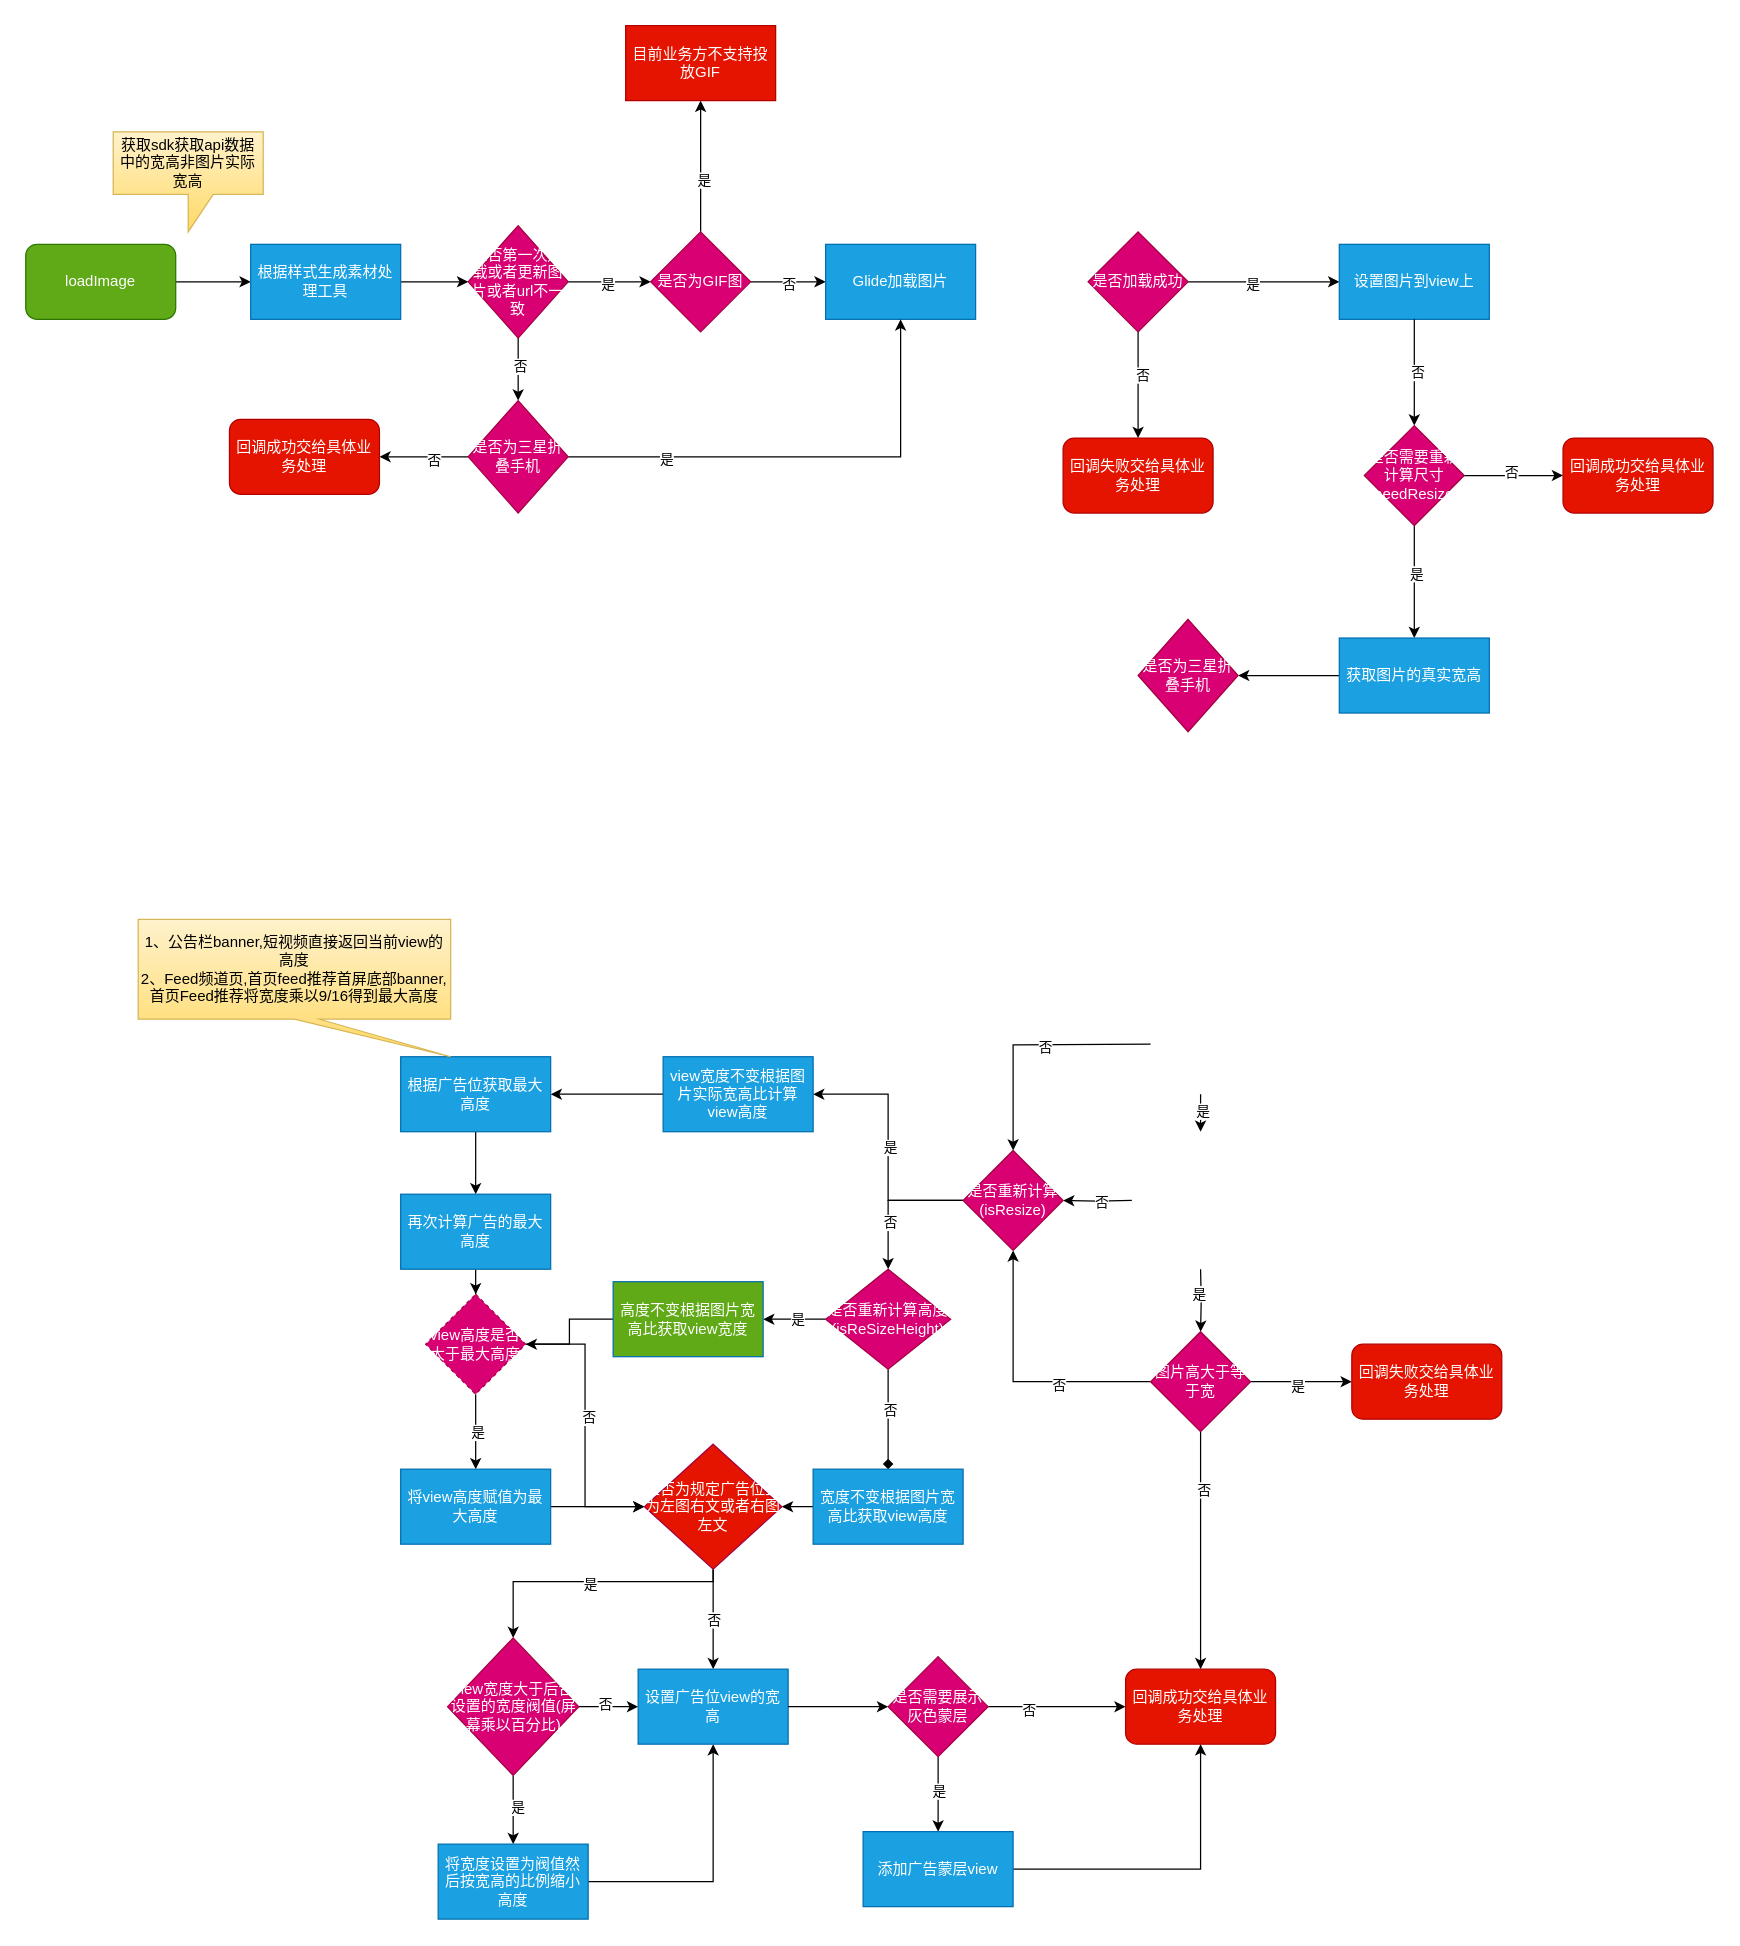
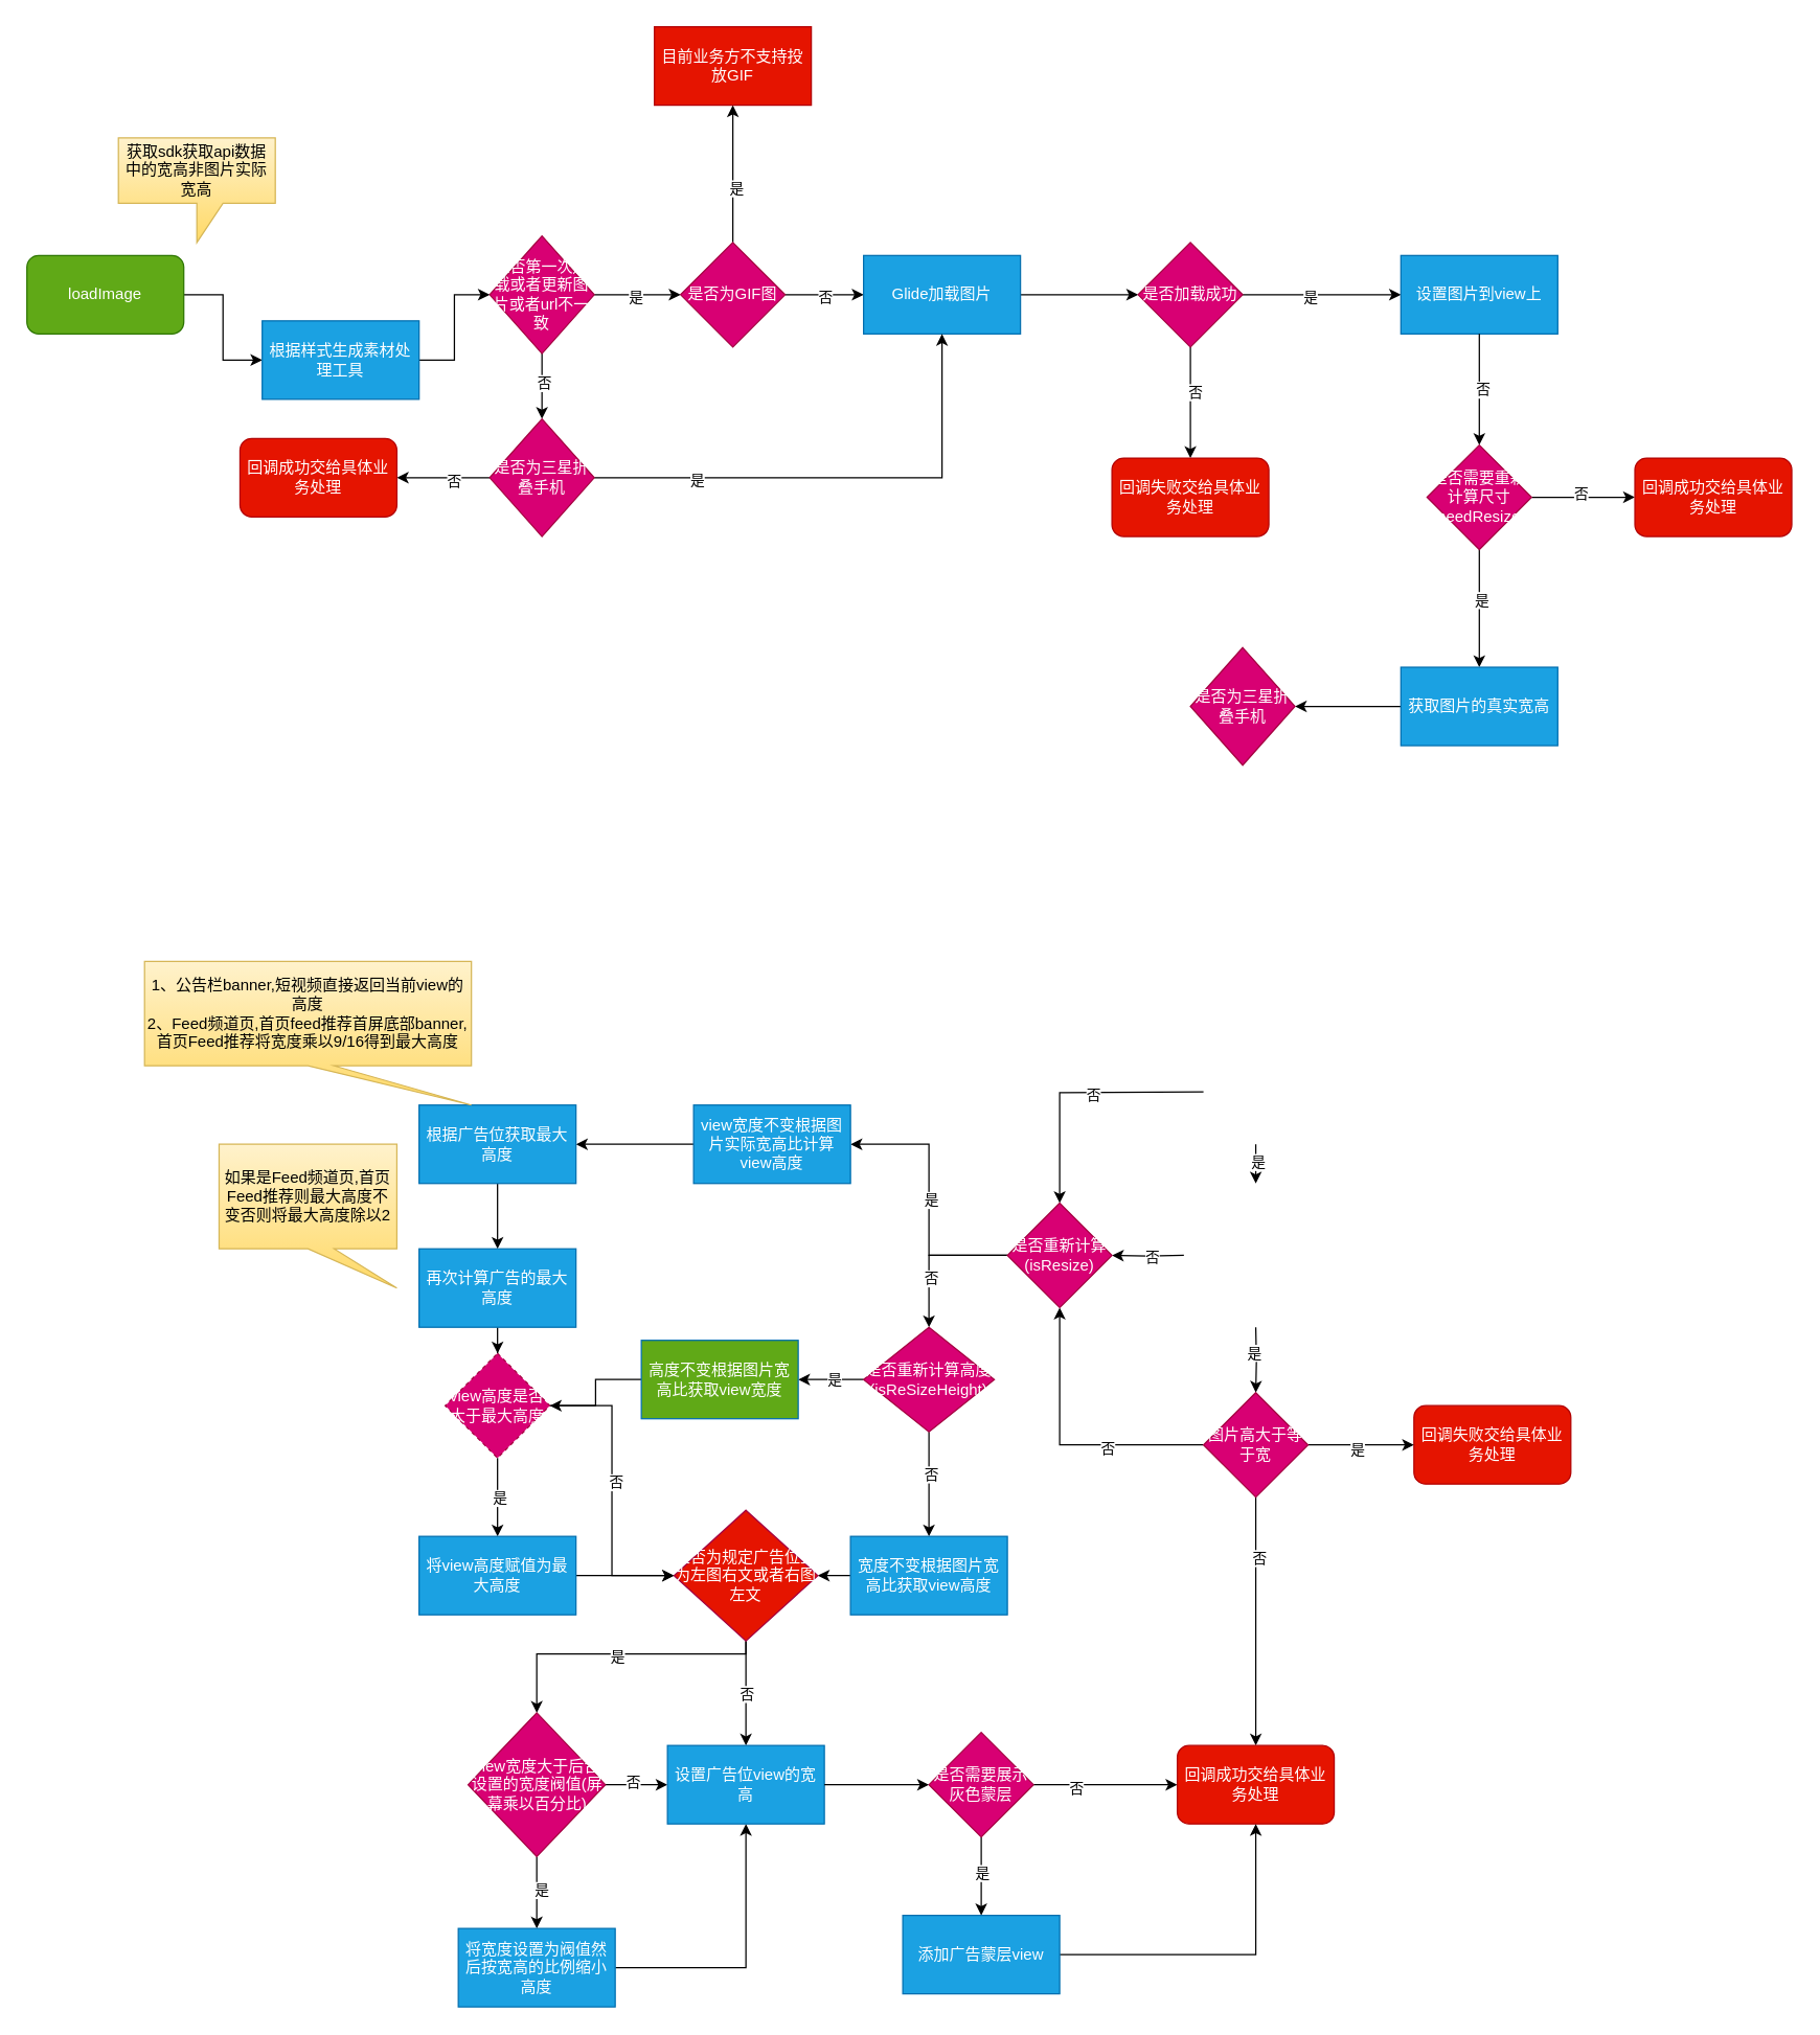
- <mxCell id="109" value="根据样式生成素材处理工具" style="whiteSpace=wrap;html=1;fillColor=#1ba1e2;fontColor=#ffffff;strokeColor=#006EAF;" vertex="1" parent="1"><mxGeometry x="200" y="195" width="120" height="60" as="geometry" /></mxCell>
+ <mxCell id="109" value="根据样式生成素材处理工具" style="whiteSpace=wrap;html=1;fillColor=#1ba1e2;fontColor=#ffffff;strokeColor=#006EAF;" vertex="1" parent="1"><mxGeometry x="200" y="245" width="120" height="60" as="geometry" /></mxCell>
+ <mxCell id="16" value="" style="edgeStyle=orthogonalEdgeStyle;rounded=0;orthogonalLoop=1;jettySize=auto;html=1;" edge="1" parent="1" source="17" target="22"><mxGeometry relative="1" as="geometry" /></mxCell>
+ <mxCell id="62" value="如果是Feed频道页,首页Feed推荐则最大高度不变否则将最大高度除以2" style="shape=callout;whiteSpace=wrap;html=1;perimeter=calloutPerimeter;position2=1;fillColor=#fff2cc;gradientColor=#ffd966;strokeColor=#d6b656;" vertex="1" parent="1"><mxGeometry x="167" y="875" width="136" height="110" as="geometry" /></mxCell>
- <mxCell id="72" value="" style="edgeStyle=orthogonalEdgeStyle;rounded=0;orthogonalLoop=1;jettySize=auto;html=1;endArrow=diamond;" edge="1" parent="1" source="74" target="78"><mxGeometry relative="1" as="geometry" /></mxCell>
+ <mxCell id="72" value="" style="edgeStyle=orthogonalEdgeStyle;rounded=0;orthogonalLoop=1;jettySize=auto;html=1;" edge="1" parent="1" source="74" target="78"><mxGeometry relative="1" as="geometry" /></mxCell>
